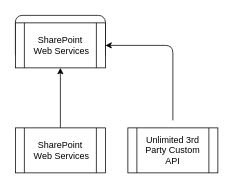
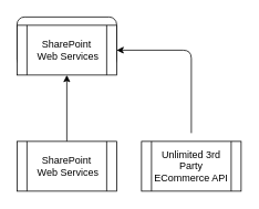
- <mxCell id="6" value="Unlimited 3rd Party Custom API" style="shape=process;whiteSpace=wrap;html=1;backgroundOutline=1;" vertex="1" parent="1"><mxGeometry x="170" y="170" width="120" height="60" as="geometry" /></mxCell>
+ <mxCell id="6" value="Unlimited 3rd Party ECommerce API" style="shape=process;whiteSpace=wrap;html=1;backgroundOutline=1;" vertex="1" parent="1"><mxGeometry x="170" y="170" width="120" height="60" as="geometry" /></mxCell>
